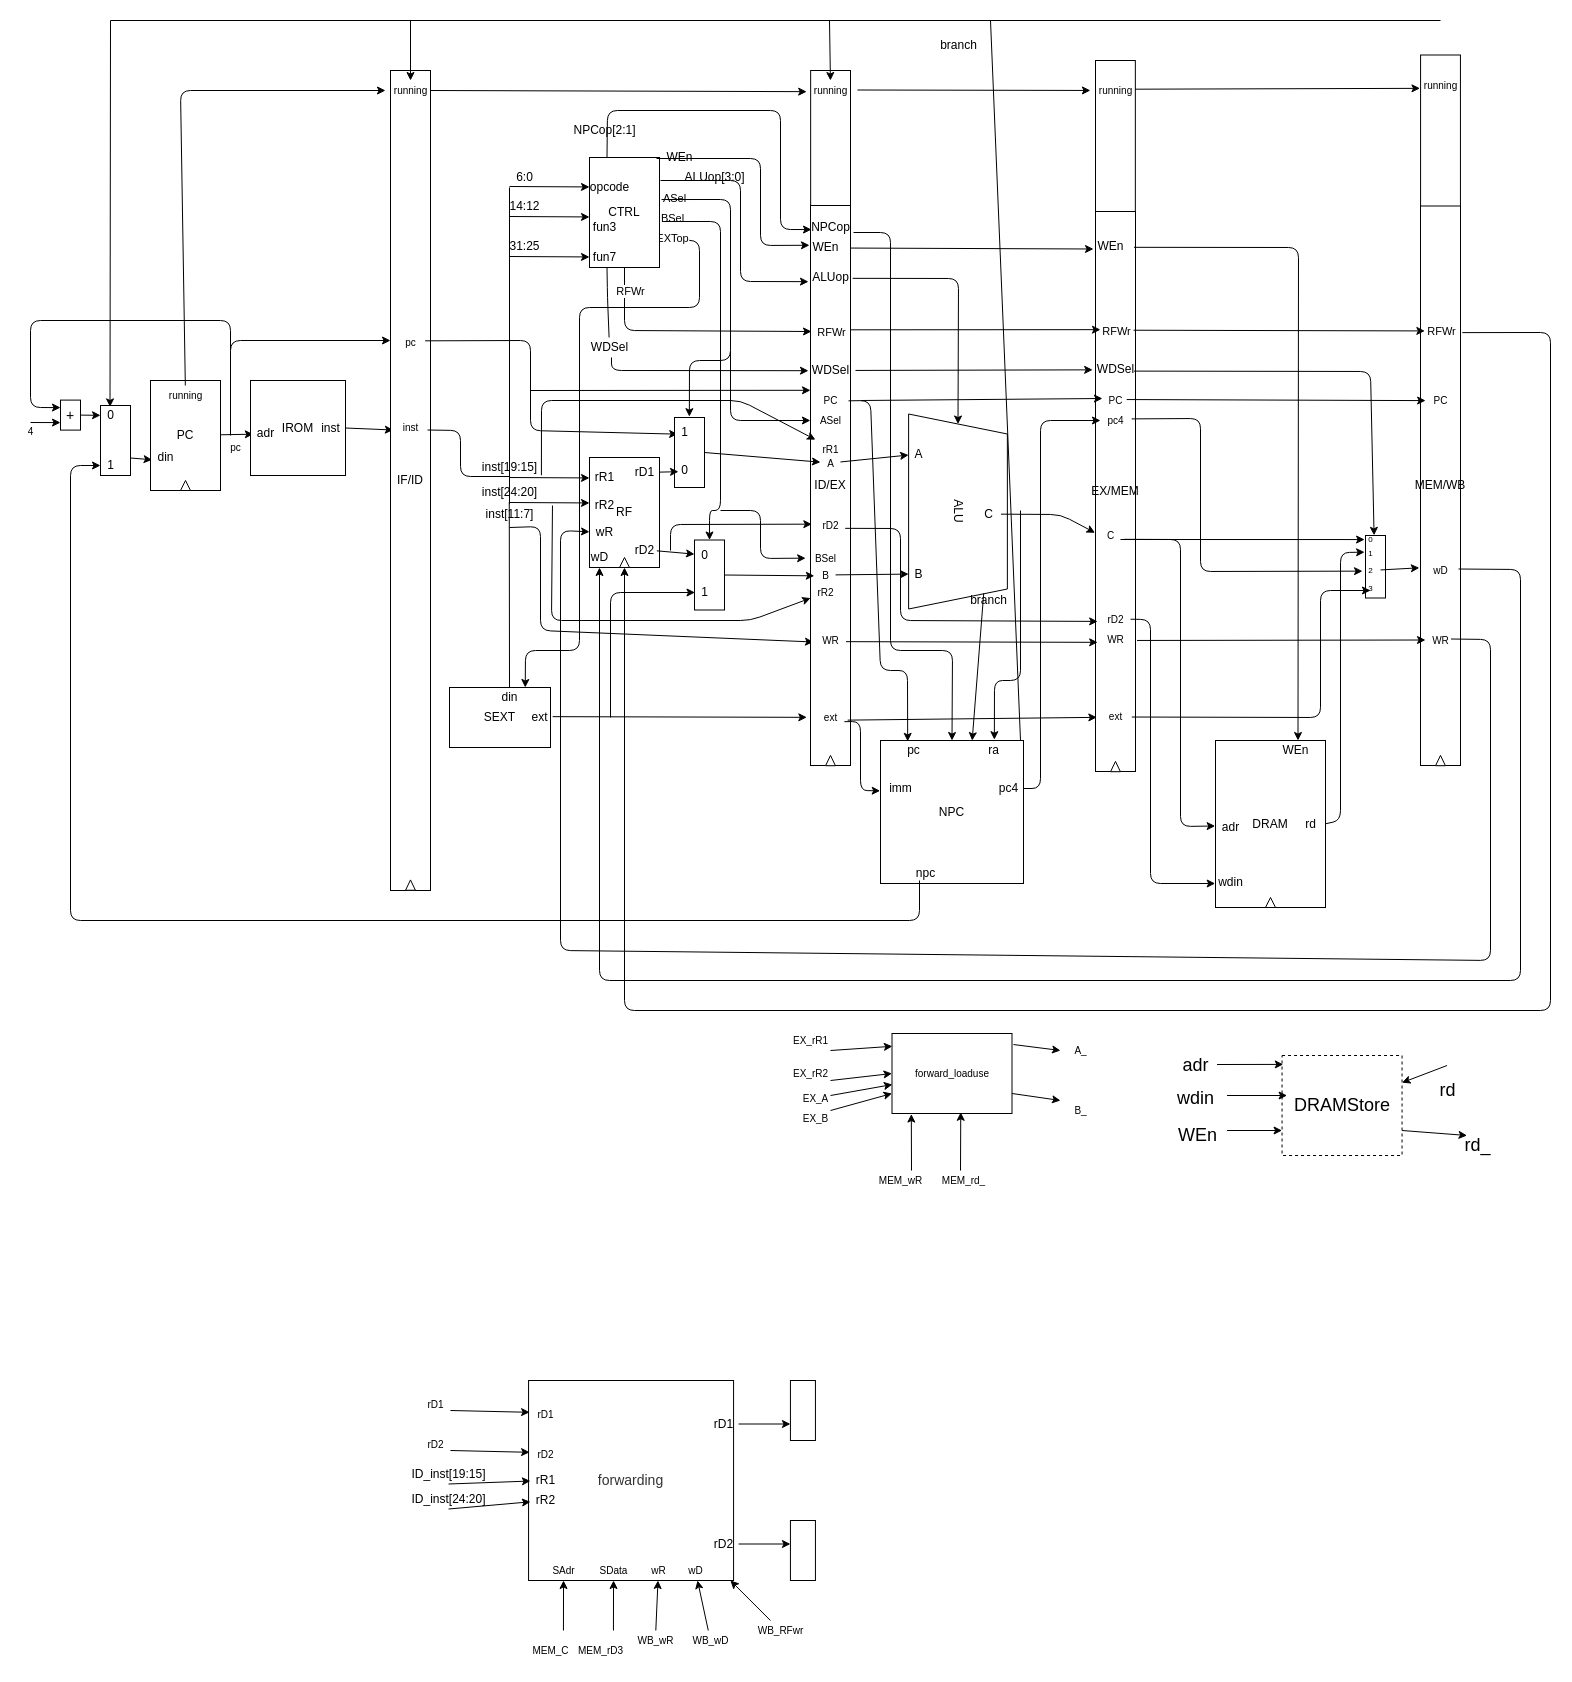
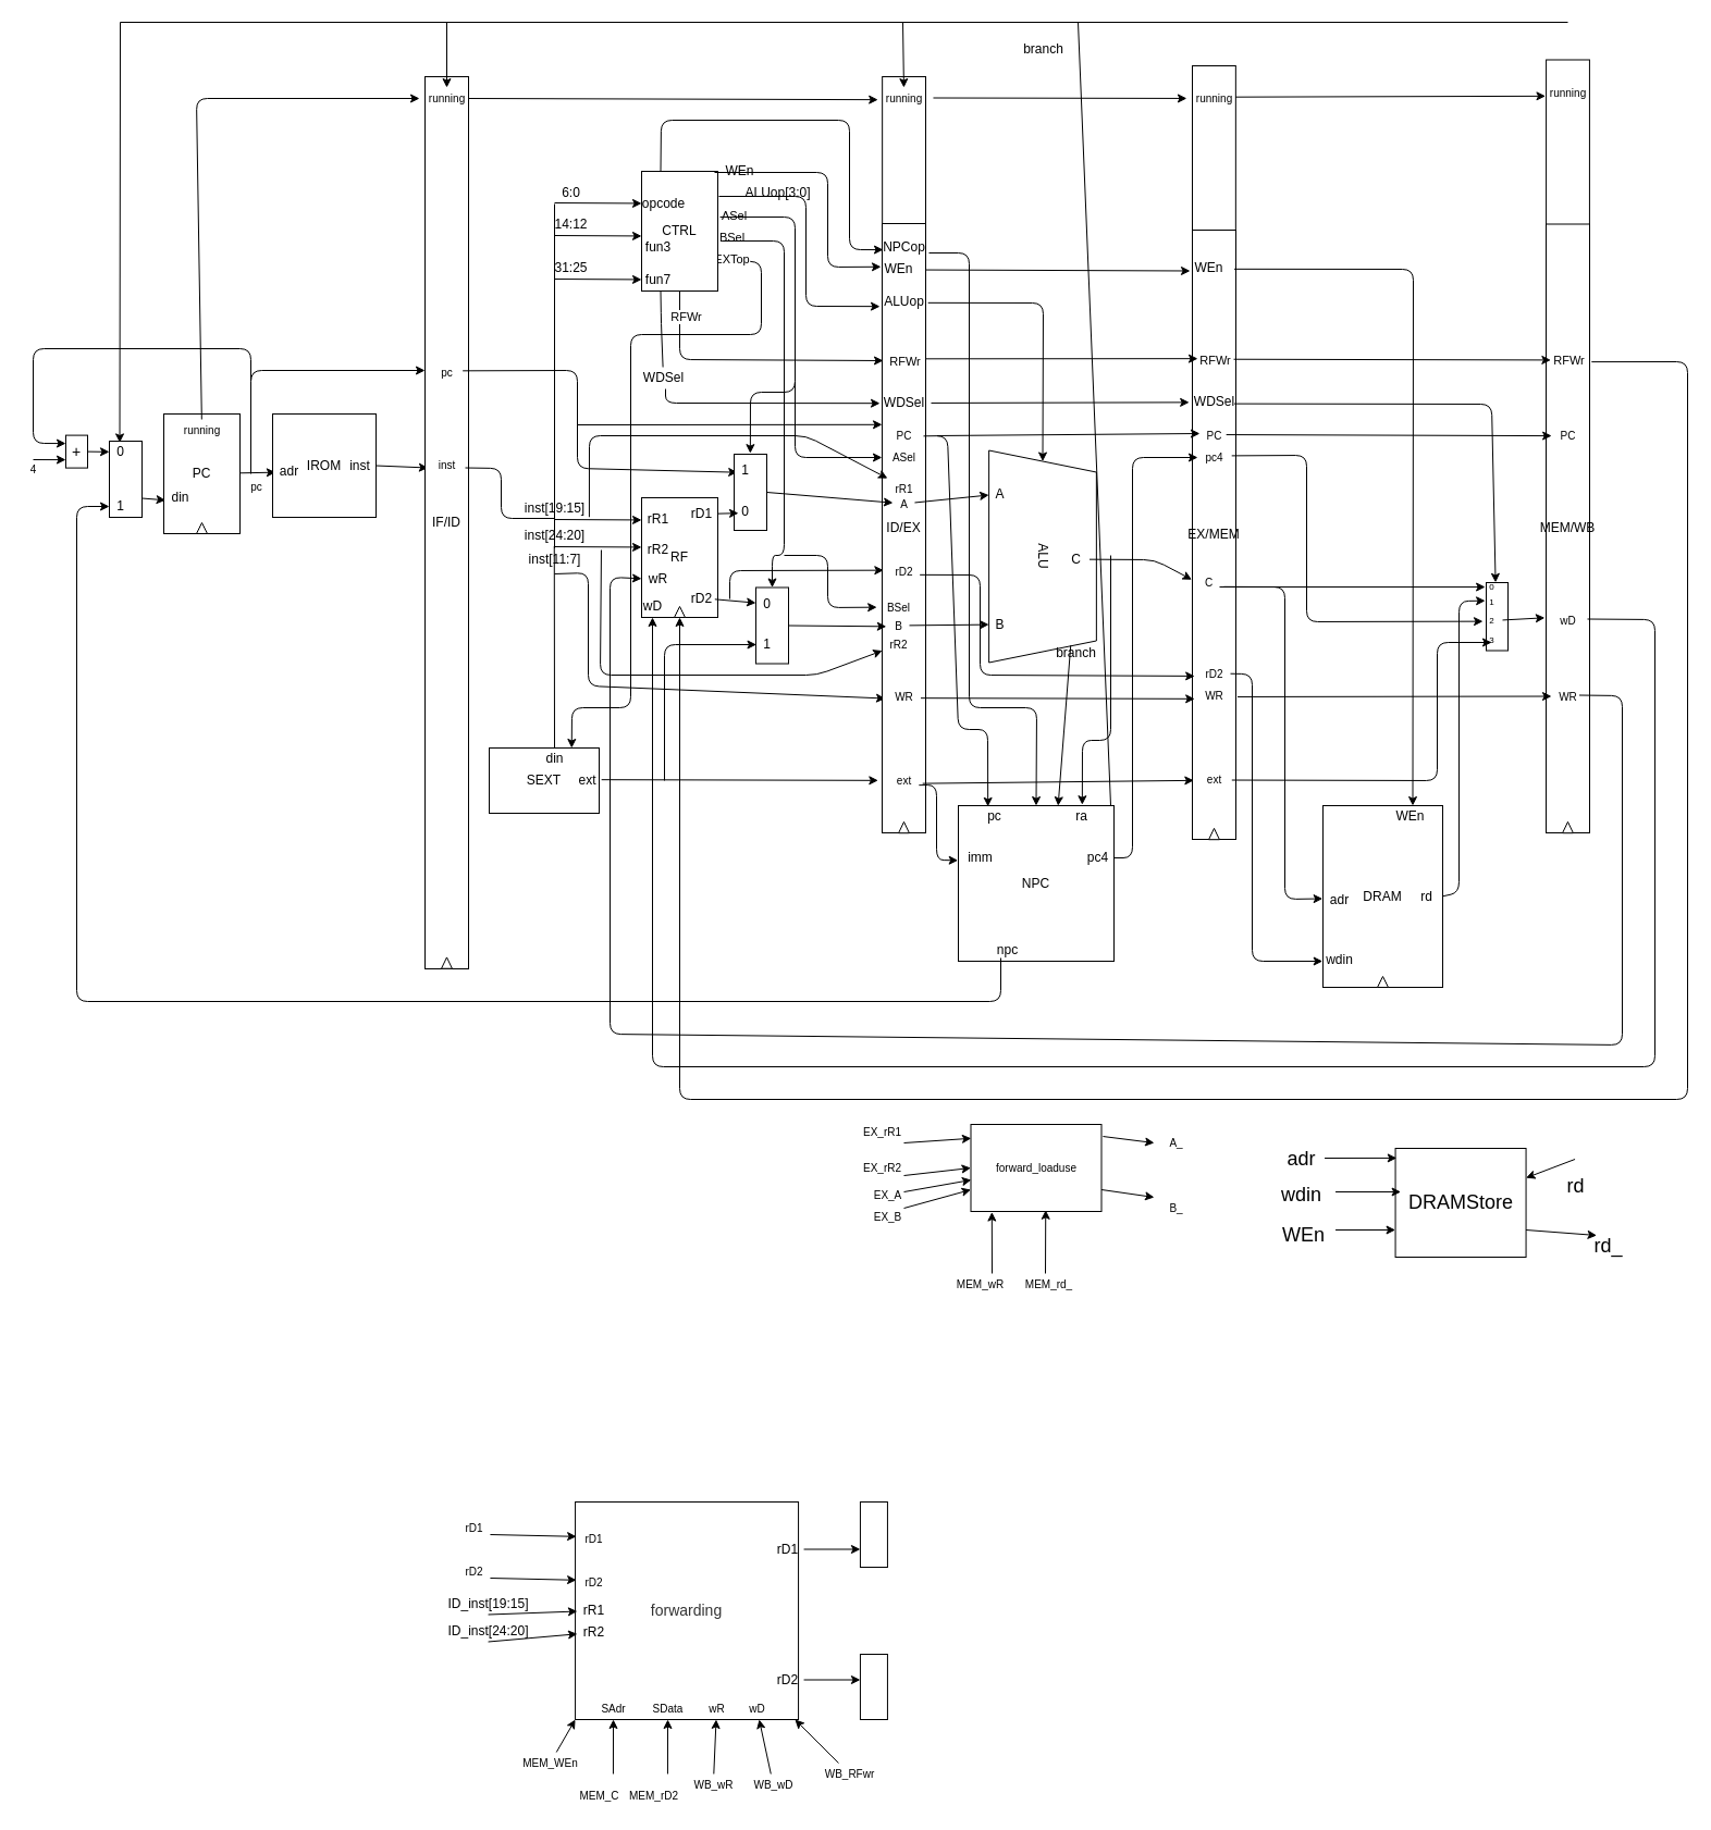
- <mxCell id="42" value="NPCop[2:1]" style="text;html=1;align=center;verticalAlign=middle;resizable=0;points=[];autosize=1;strokeColor=none;fillColor=none;" parent="1" vertex="1"><mxGeometry x="564" y="120" width="80" height="20" as="geometry" /></mxCell>
- <mxCell id="227" value="DRAMStore" style="rounded=0;whiteSpace=wrap;html=1;fontSize=18;dashed=1;" vertex="1" parent="1"><mxGeometry x="1281.56" y="1055" width="120" height="100" as="geometry" /></mxCell>
+ <mxCell id="227" value="DRAMStore" style="rounded=0;whiteSpace=wrap;html=1;fontSize=18;" vertex="1" parent="1"><mxGeometry x="1281.56" y="1055" width="120" height="100" as="geometry" /></mxCell>
+ <mxCell id="221" value="" style="edgeStyle=none;html=1;fontSize=10;entryX=0;entryY=1;entryDx=0;entryDy=0;" parent="1" source="222" target="190" edge="1"><mxGeometry relative="1" as="geometry" /></mxCell>
+ <mxCell id="222" value="MEM_WEn" style="text;html=1;align=center;verticalAlign=middle;resizable=0;points=[];autosize=1;strokeColor=none;fillColor=none;fontSize=10;" parent="1" vertex="1"><mxGeometry x="469.94" y="1610" width="70" height="20" as="geometry" /></mxCell>
- <mxCell id="220" value="MEM_rD3" style="text;html=1;align=center;verticalAlign=middle;resizable=0;points=[];autosize=1;strokeColor=none;fillColor=none;fontSize=10;" parent="1" vertex="1"><mxGeometry x="569.94" y="1640" width="60" height="20" as="geometry" /></mxCell>
+ <mxCell id="220" value="MEM_rD2" style="text;html=1;align=center;verticalAlign=middle;resizable=0;points=[];autosize=1;strokeColor=none;fillColor=none;fontSize=10;" parent="1" vertex="1"><mxGeometry x="569.94" y="1640" width="60" height="20" as="geometry" /></mxCell>
